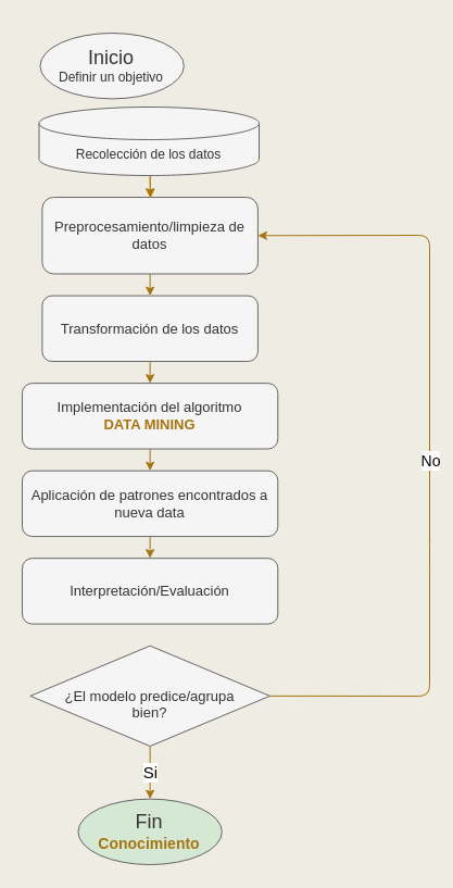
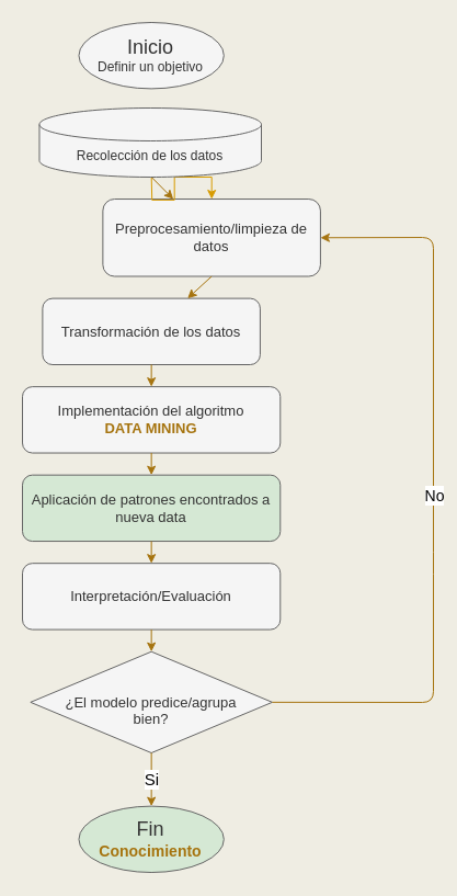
- <mxCell id="3" value="&lt;font&gt;&lt;span style=&quot;font-size: 18px&quot;&gt;Inicio&lt;/span&gt;&lt;br&gt;&lt;font style=&quot;font-size: 12px&quot;&gt;Definir un objetivo&lt;/font&gt;&lt;br&gt;&lt;/font&gt;" style="ellipse;whiteSpace=wrap;html=1;fillColor=#f5f5f5;strokeColor=#666666;fontFamily=Helvetica;fontColor=#333333;" vertex="1" parent="2"><mxGeometry x="16.471" y="10" width="132.353" height="60.39" as="geometry" /></mxCell>
+ <mxCell id="3" value="&lt;font&gt;&lt;span style=&quot;font-size: 18px&quot;&gt;Inicio&lt;/span&gt;&lt;br&gt;&lt;font style=&quot;font-size: 12px&quot;&gt;Definir un objetivo&lt;/font&gt;&lt;br&gt;&lt;/font&gt;" style="ellipse;whiteSpace=wrap;html=1;fillColor=#f5f5f5;strokeColor=#666666;fontFamily=Helvetica;fontColor=#333333;" vertex="1" parent="2"><mxGeometry x="51.471" width="132.353" height="60.39" as="geometry" /></mxCell>
- <mxCell id="4" value="&lt;span style=&quot;font-size: 13px&quot;&gt;Preprocesamiento/limpieza de datos&lt;/span&gt;" style="rounded=1;whiteSpace=wrap;html=1;fontFamily=Helvetica;fontSize=12;fillColor=#f5f5f5;strokeColor=#666666;fontColor=#333333;" vertex="1" parent="2"><mxGeometry x="18.382" y="161.039" width="198.529" height="70.455" as="geometry" /></mxCell>
+ <mxCell id="4" value="&lt;span style=&quot;font-size: 13px&quot;&gt;Preprocesamiento/limpieza de datos&lt;/span&gt;" style="rounded=1;whiteSpace=wrap;html=1;fontFamily=Helvetica;fontSize=12;fillColor=#f5f5f5;strokeColor=#666666;fontColor=#333333;" vertex="1" parent="2"><mxGeometry x="73.382" y="161.039" width="198.529" height="70.455" as="geometry" /></mxCell>
- <mxCell id="11" value="Aplicación de patrones encontrados a nueva data" style="rounded=1;whiteSpace=wrap;html=1;fontFamily=Helvetica;fontSize=13;fillColor=#f5f5f5;strokeColor=#666666;fontColor=#333333;" vertex="1" parent="2"><mxGeometry y="412.662" width="235.294" height="60.39" as="geometry" /></mxCell>
+ <mxCell id="11" value="Aplicación de patrones encontrados a nueva data" style="rounded=1;whiteSpace=wrap;html=1;fontFamily=Helvetica;fontSize=13;fillColor=#d5e8d4;strokeColor=#666666;fontColor=#333333;" vertex="1" parent="2"><mxGeometry y="412.662" width="235.294" height="60.39" as="geometry" /></mxCell>
+ <mxCell id="16" value="" style="endArrow=classic;html=1;strokeColor=#A6740F;fontFamily=Helvetica;fontSize=12;entryX=0.5;entryY=0;entryDx=0;entryDy=0;exitX=0.5;exitY=1;exitDx=0;exitDy=0;" edge="1" parent="2" source="13" target="14"><mxGeometry width="50" height="50" relative="1" as="geometry"><mxPoint x="330.882" y="573.701" as="sourcePoint" /><mxPoint x="654.412" y="473.052" as="targetPoint" /></mxGeometry></mxCell>
